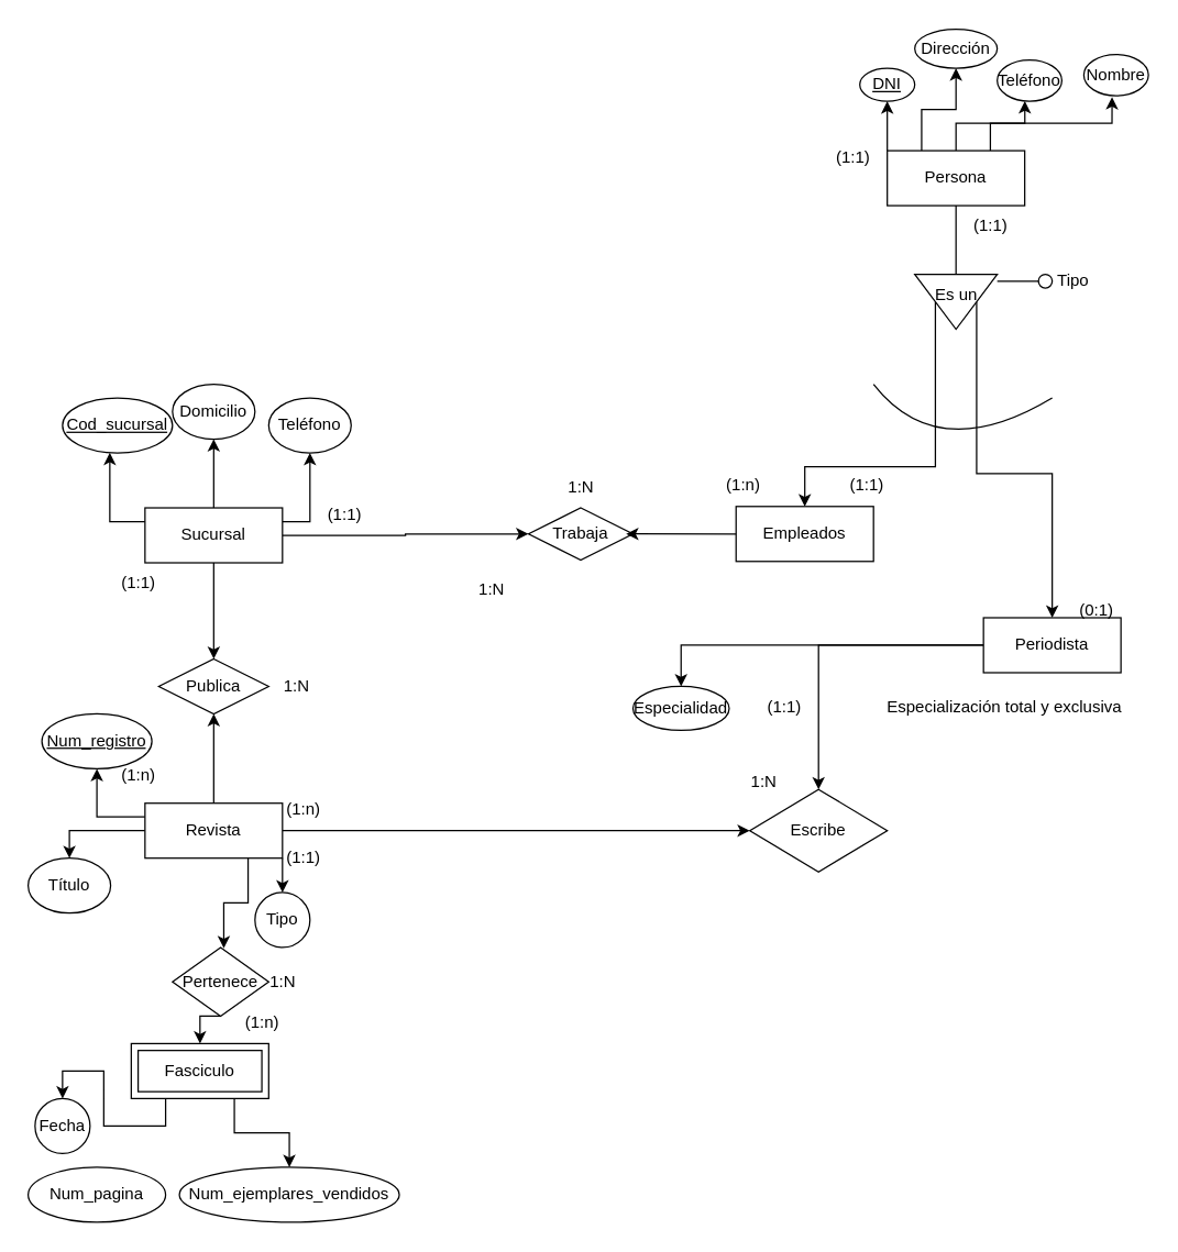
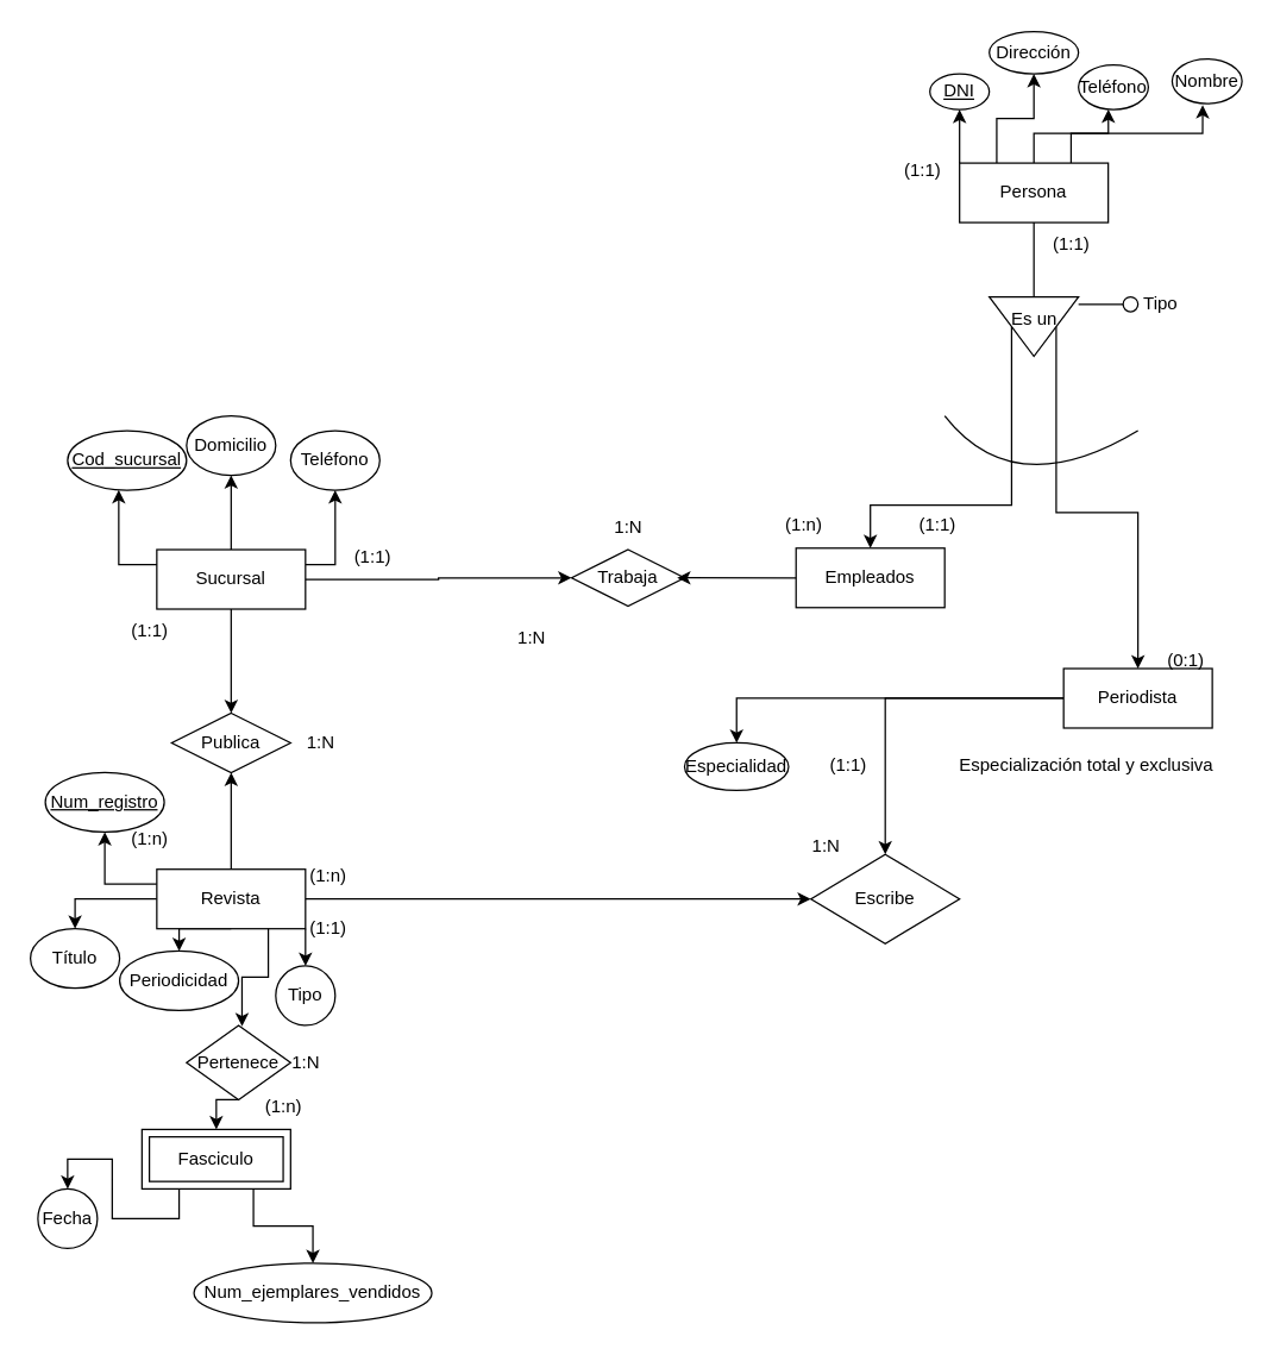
+ <mxCell id="21" style="edgeStyle=orthogonalEdgeStyle;rounded=0;orthogonalLoop=1;jettySize=auto;html=1;exitX=0.5;exitY=1;exitDx=0;exitDy=0;entryX=0.5;entryY=0;entryDx=0;entryDy=0;" edge="1" parent="1" source="26" target="28"><mxGeometry relative="1" as="geometry" /></mxCell>
+ <mxCell id="28" value="Periodicidad" style="ellipse;whiteSpace=wrap;html=1;align=center;" vertex="1" parent="1"><mxGeometry x="80" y="639" width="80" height="40" as="geometry" /></mxCell>
- <mxCell id="43" value="Num_pagina" style="ellipse;whiteSpace=wrap;html=1;align=center;" vertex="1" parent="1"><mxGeometry x="20" y="849" width="100" height="40" as="geometry" /></mxCell>
